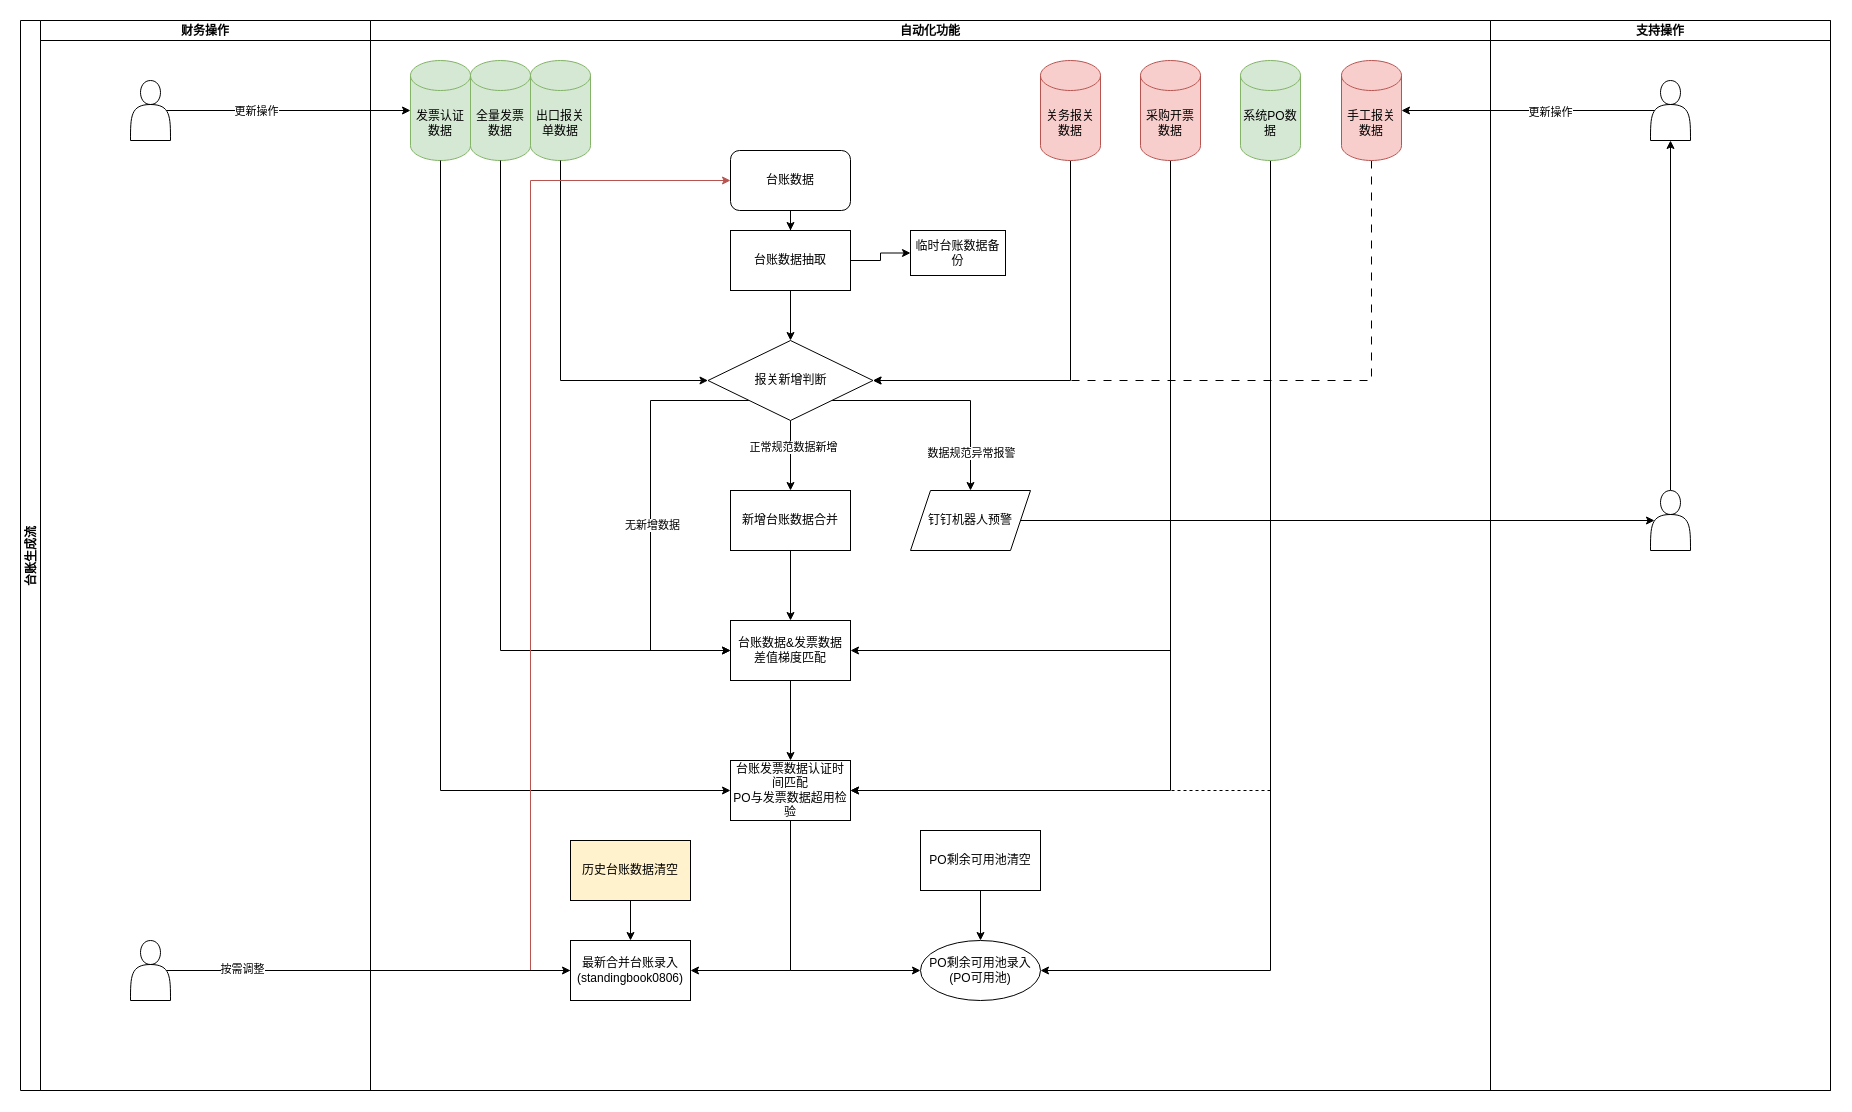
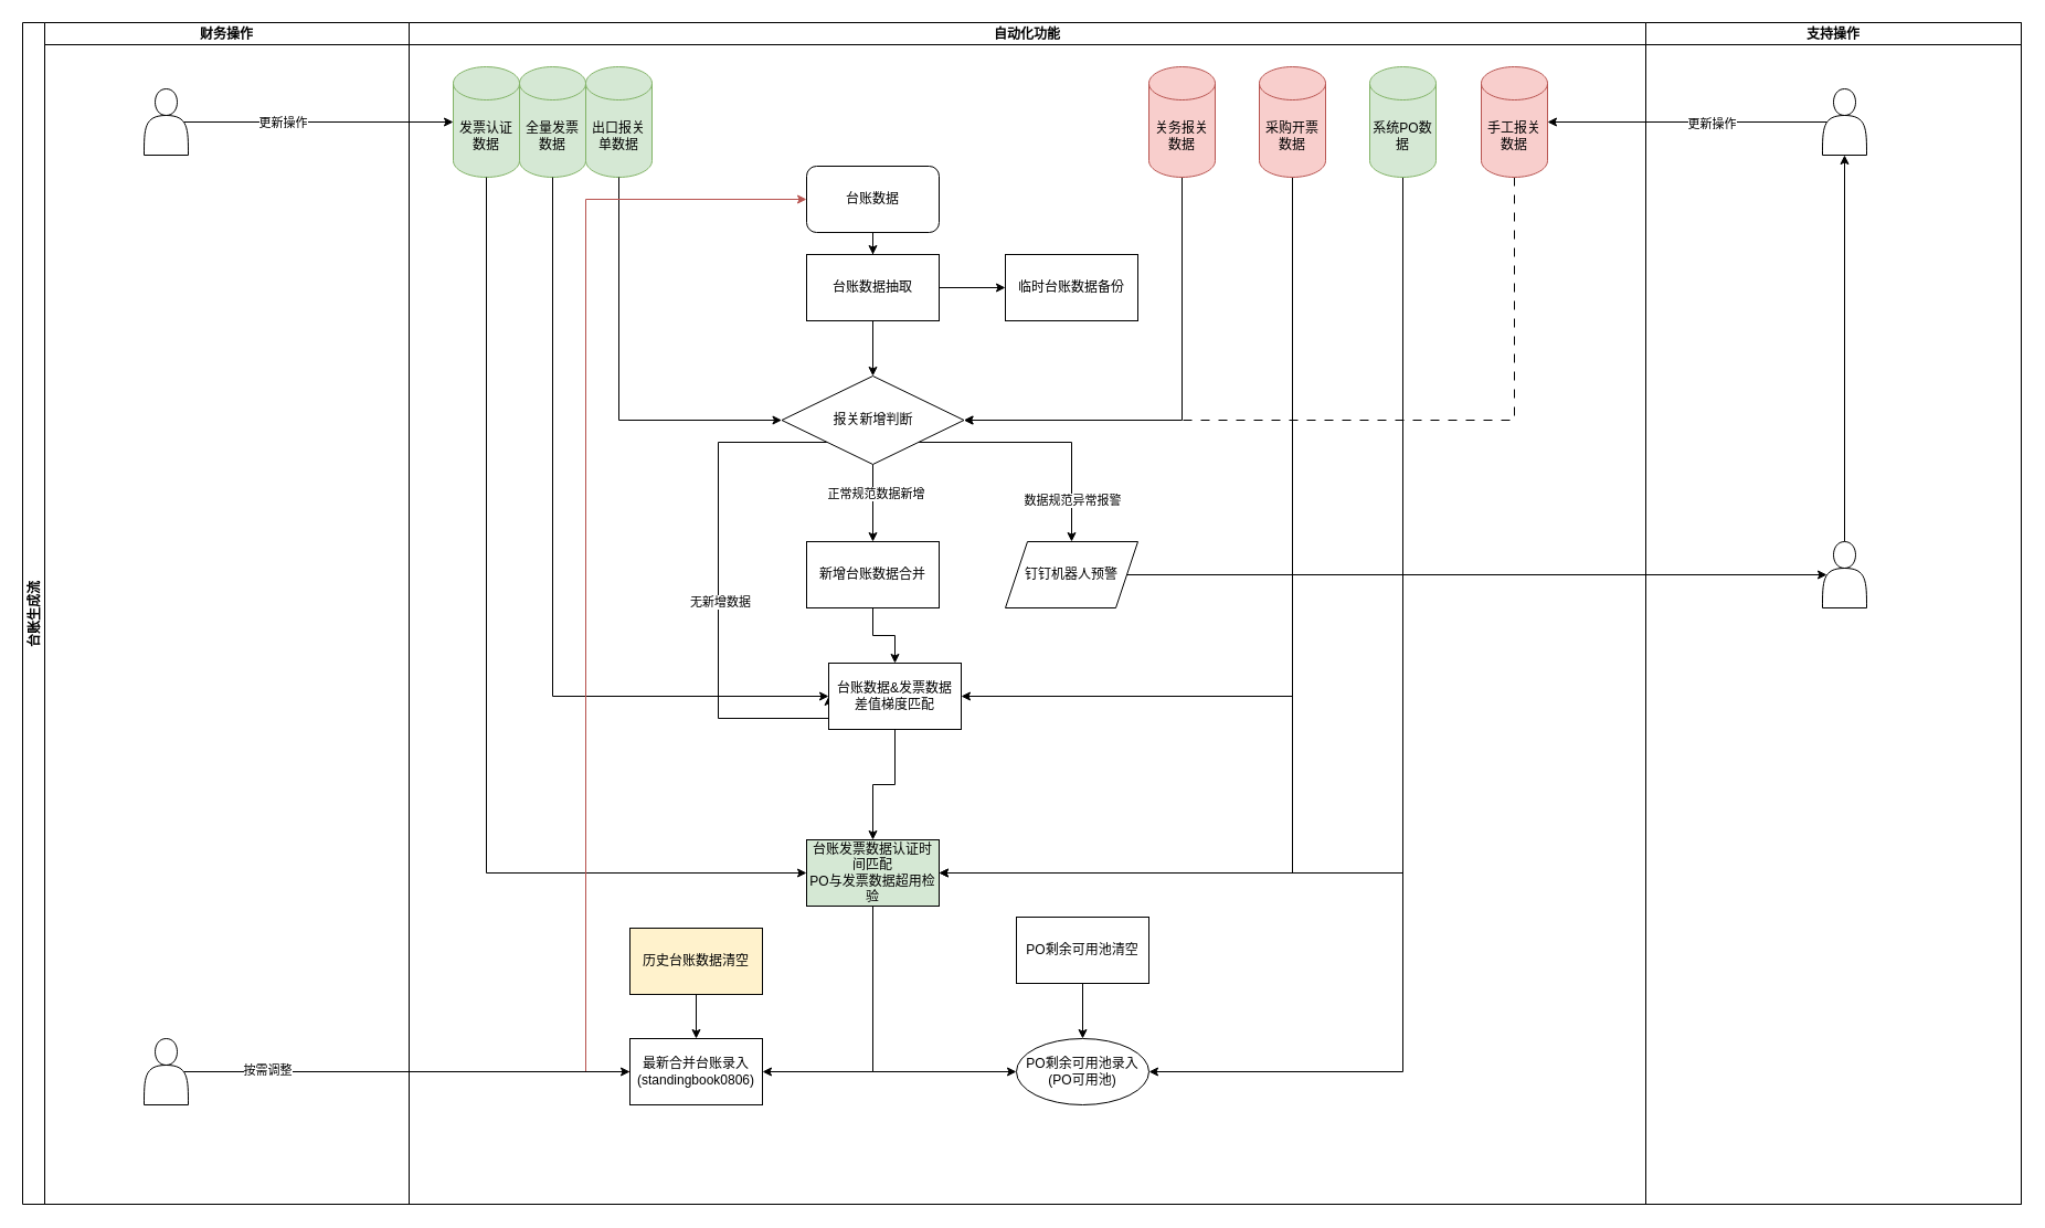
- <mxCell id="31" value="临时台账数据备份" style="whiteSpace=wrap;html=1;rounded=0;" vertex="1" parent="6"><mxGeometry x="540" y="210" width="95" height="45" as="geometry" /></mxCell>
+ <mxCell id="31" value="临时台账数据备份" style="whiteSpace=wrap;html=1;rounded=0;" vertex="1" parent="6"><mxGeometry x="540" y="210" width="120" height="60" as="geometry" /></mxCell>
- <mxCell id="34" value="台账数据&amp;amp;发票数据&lt;br&gt;差值梯度匹配" style="whiteSpace=wrap;html=1;" vertex="1" parent="6"><mxGeometry x="360" y="600" width="120" height="60" as="geometry" /></mxCell>
+ <mxCell id="34" value="台账数据&amp;amp;发票数据&lt;br&gt;差值梯度匹配" style="whiteSpace=wrap;html=1;" vertex="1" parent="6"><mxGeometry x="380" y="580" width="120" height="60" as="geometry" /></mxCell>
- <mxCell id="39" value="台账发票数据认证时间匹配&lt;br&gt;PO与发票数据超用检验" style="whiteSpace=wrap;html=1;" vertex="1" parent="6"><mxGeometry x="360" y="740" width="120" height="60" as="geometry" /></mxCell>
+ <mxCell id="39" value="台账发票数据认证时间匹配&lt;br&gt;PO与发票数据超用检验" style="whiteSpace=wrap;html=1;fillColor=#d5e8d4;" vertex="1" parent="6"><mxGeometry x="360" y="740" width="120" height="60" as="geometry" /></mxCell>
- <mxCell id="42" style="edgeStyle=orthogonalEdgeStyle;rounded=0;orthogonalLoop=1;jettySize=auto;html=1;exitX=0.5;exitY=1;exitDx=0;exitDy=0;exitPerimeter=0;entryX=1;entryY=0.5;entryDx=0;entryDy=0;dashed=1;" edge="1" parent="6" source="44" target="39"><mxGeometry relative="1" as="geometry" /></mxCell>
+ <mxCell id="42" style="edgeStyle=orthogonalEdgeStyle;rounded=0;orthogonalLoop=1;jettySize=auto;html=1;exitX=0.5;exitY=1;exitDx=0;exitDy=0;exitPerimeter=0;entryX=1;entryY=0.5;entryDx=0;entryDy=0;" edge="1" parent="6" source="44" target="39"><mxGeometry relative="1" as="geometry" /></mxCell>
